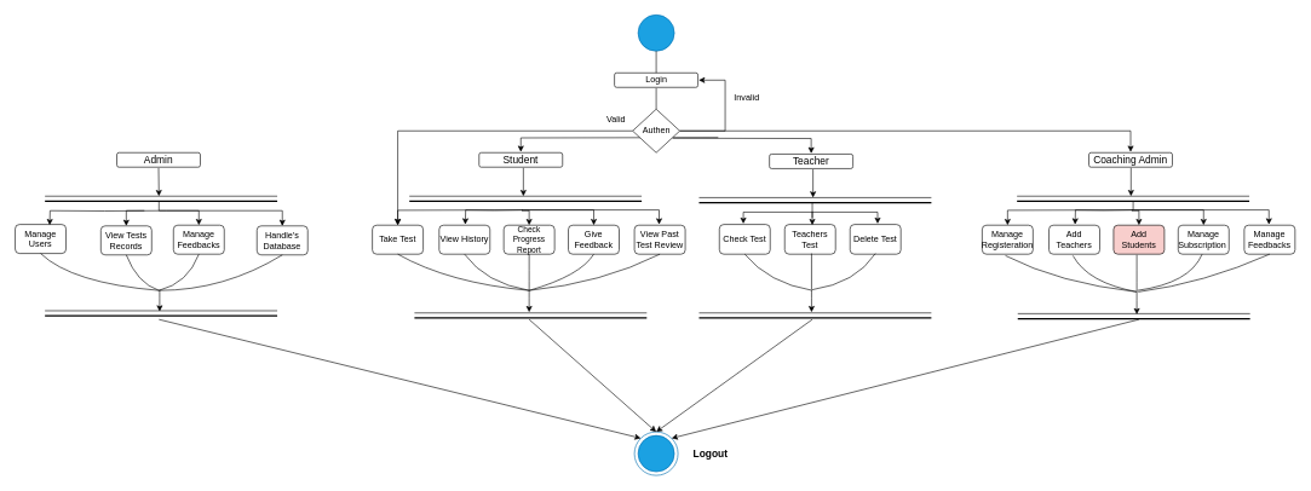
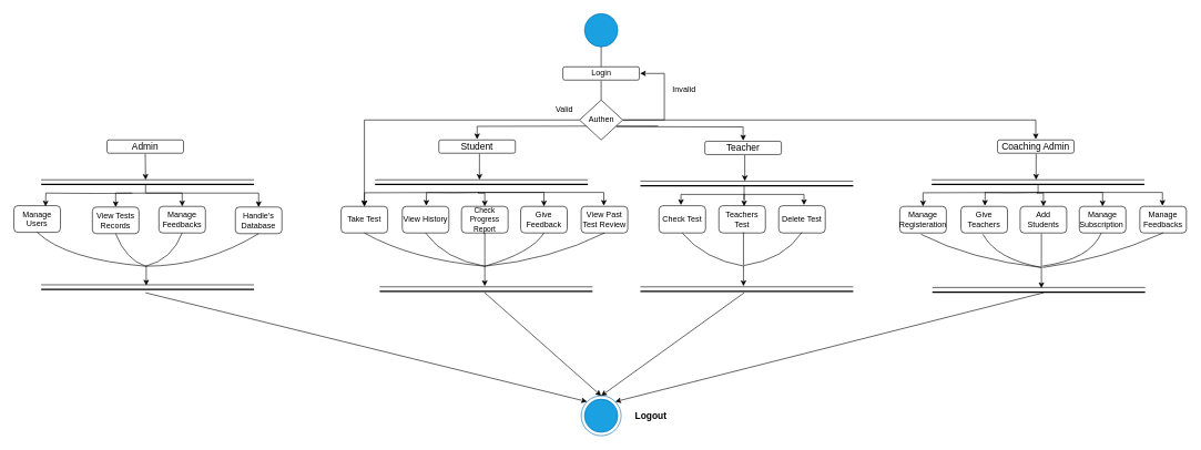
- <mxCell id="54" value="Add Teachers" style="rounded=1;whiteSpace=wrap;html=1;" vertex="1" parent="1"><mxGeometry x="1444" y="310" width="70" height="40" as="geometry" /></mxCell>
+ <mxCell id="54" value="Give Teachers" style="rounded=1;whiteSpace=wrap;html=1;" vertex="1" parent="1"><mxGeometry x="1444" y="310" width="70" height="40" as="geometry" /></mxCell>
- <mxCell id="55" value="&lt;font style=&quot;font-size: 12px;&quot;&gt;Add Students&lt;/font&gt;" style="rounded=1;whiteSpace=wrap;html=1;fillColor=#f8cecc;" vertex="1" parent="1"><mxGeometry x="1533" y="310" width="70" height="40" as="geometry" /></mxCell>
+ <mxCell id="55" value="&lt;font style=&quot;font-size: 12px;&quot;&gt;Add Students&lt;/font&gt;" style="rounded=1;whiteSpace=wrap;html=1;" vertex="1" parent="1"><mxGeometry x="1533" y="310" width="70" height="40" as="geometry" /></mxCell>
